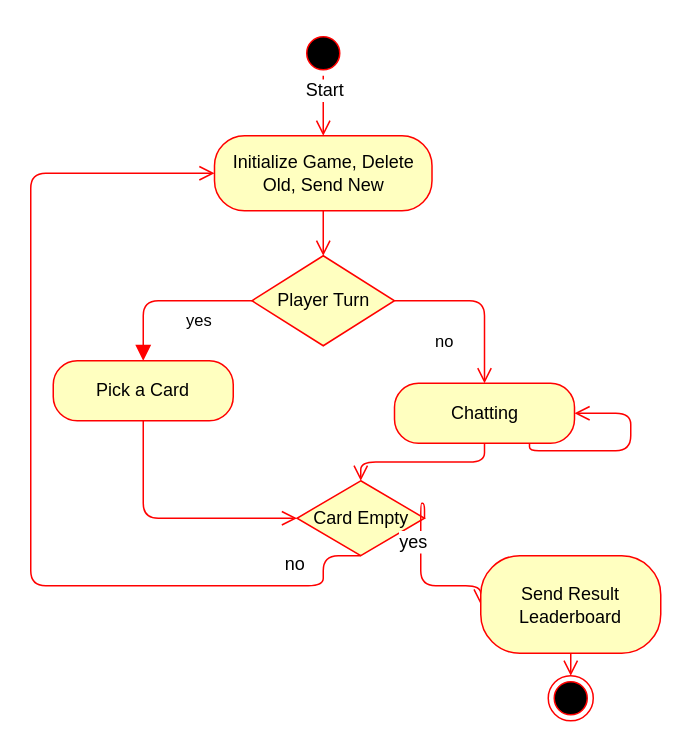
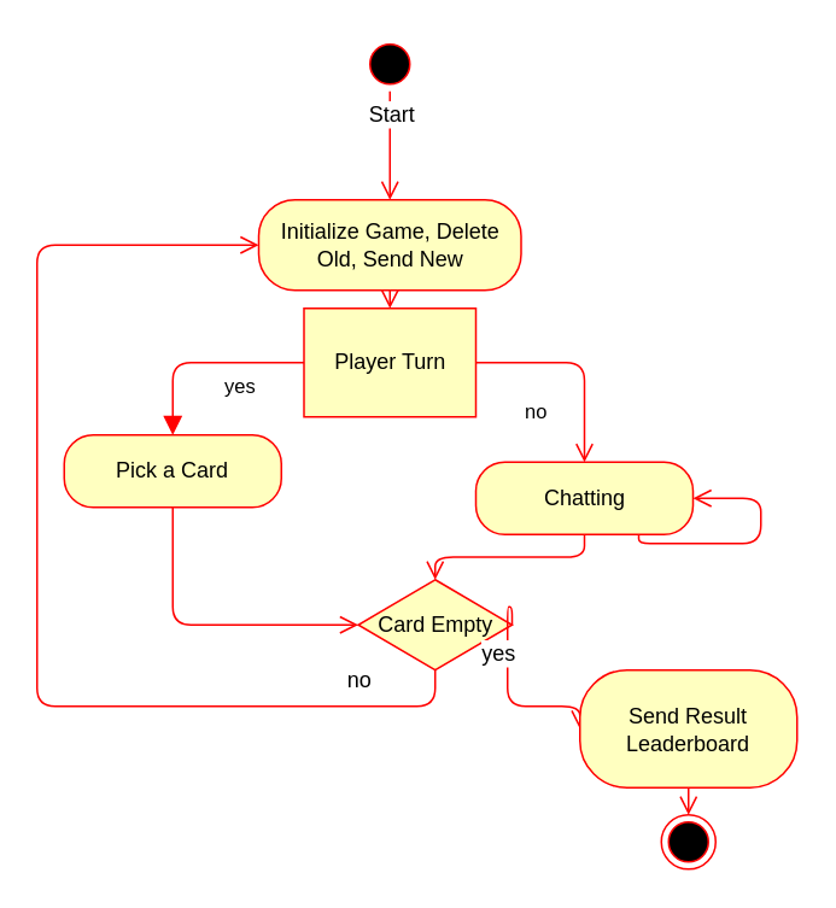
- <mxCell id="5" value="Initialize Game, Delete Old, Send New" style="rounded=1;whiteSpace=wrap;html=1;arcSize=40;fontColor=#000000;fillColor=#ffffc0;strokeColor=#ff0000;" parent="1" vertex="1"><mxGeometry x="142.5" y="90" width="145" height="50" as="geometry" /></mxCell>
+ <mxCell id="5" value="Initialize Game, Delete Old, Send New" style="rounded=1;whiteSpace=wrap;html=1;arcSize=40;fontColor=#000000;fillColor=#ffffc0;strokeColor=#ff0000;" parent="1" vertex="1"><mxGeometry x="142.5" y="110" width="145" height="50" as="geometry" /></mxCell>
- <mxCell id="7" value="Player Turn" style="rhombus;whiteSpace=wrap;html=1;fillColor=#ffffc0;strokeColor=#ff0000;" parent="1" vertex="1"><mxGeometry x="167.5" y="170" width="95" height="60" as="geometry" /></mxCell>
+ <mxCell id="7" value="Player Turn" style="whiteSpace=wrap;html=1;fillColor=#ffffc0;strokeColor=#ff0000;rounded=0;" parent="1" vertex="1"><mxGeometry x="167.5" y="170" width="95" height="60" as="geometry" /></mxCell>
